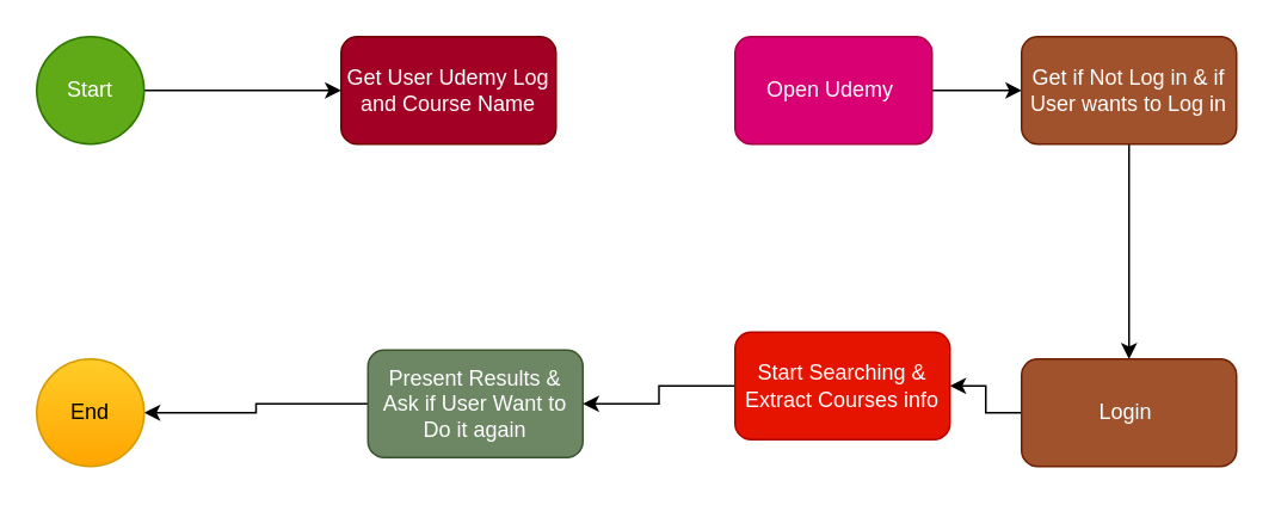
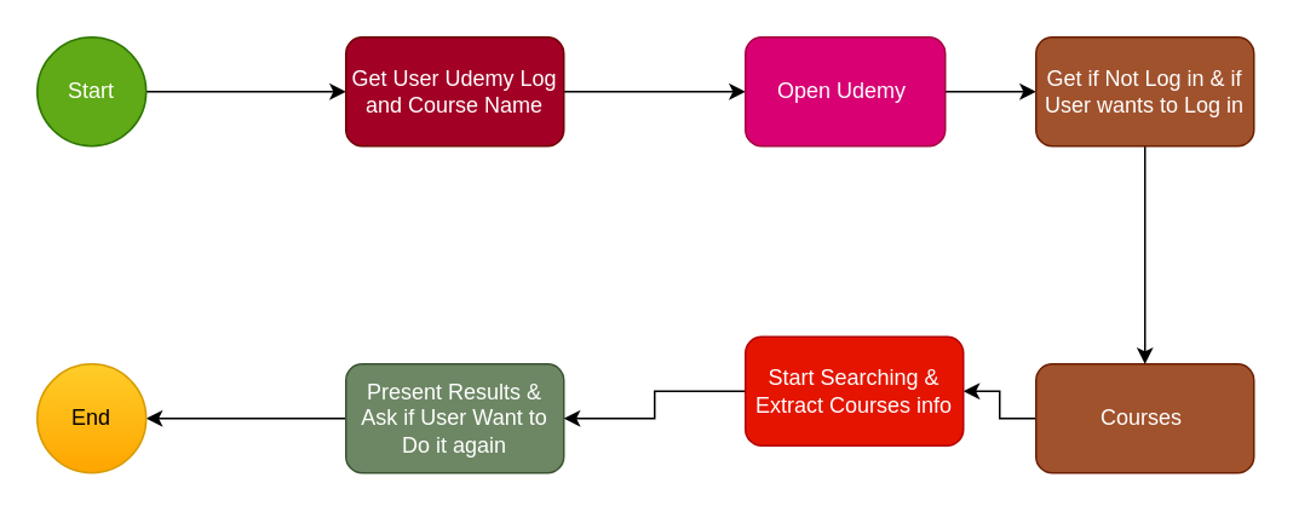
+ <mxCell id="4" value="" style="edgeStyle=orthogonalEdgeStyle;rounded=0;orthogonalLoop=1;jettySize=auto;html=1;" edge="1" parent="1" source="5" target="7"><mxGeometry relative="1" as="geometry" /></mxCell>
- <mxCell id="11" value="Present Results &amp;amp; Ask if User Want to Do it again" style="rounded=1;whiteSpace=wrap;html=1;fillColor=#6d8764;fontColor=#ffffff;strokeColor=#3A5431;" vertex="1" parent="1"><mxGeometry x="205" y="195" width="120" height="60" as="geometry" /></mxCell>
+ <mxCell id="11" value="Present Results &amp;amp; Ask if User Want to Do it again" style="rounded=1;whiteSpace=wrap;html=1;fillColor=#6d8764;fontColor=#ffffff;strokeColor=#3A5431;" vertex="1" parent="1"><mxGeometry x="190" y="200" width="120" height="60" as="geometry" /></mxCell>
- <mxCell id="9" value="Login&amp;nbsp;" style="rounded=1;whiteSpace=wrap;html=1;fillColor=#a0522d;fontColor=#ffffff;strokeColor=#6D1F00;" vertex="1" parent="1"><mxGeometry x="570" y="200" width="120" height="60" as="geometry" /></mxCell>
+ <mxCell id="9" value="Courses&amp;nbsp;" style="rounded=1;whiteSpace=wrap;html=1;fillColor=#a0522d;fontColor=#ffffff;strokeColor=#6D1F00;" vertex="1" parent="1"><mxGeometry x="570" y="200" width="120" height="60" as="geometry" /></mxCell>
